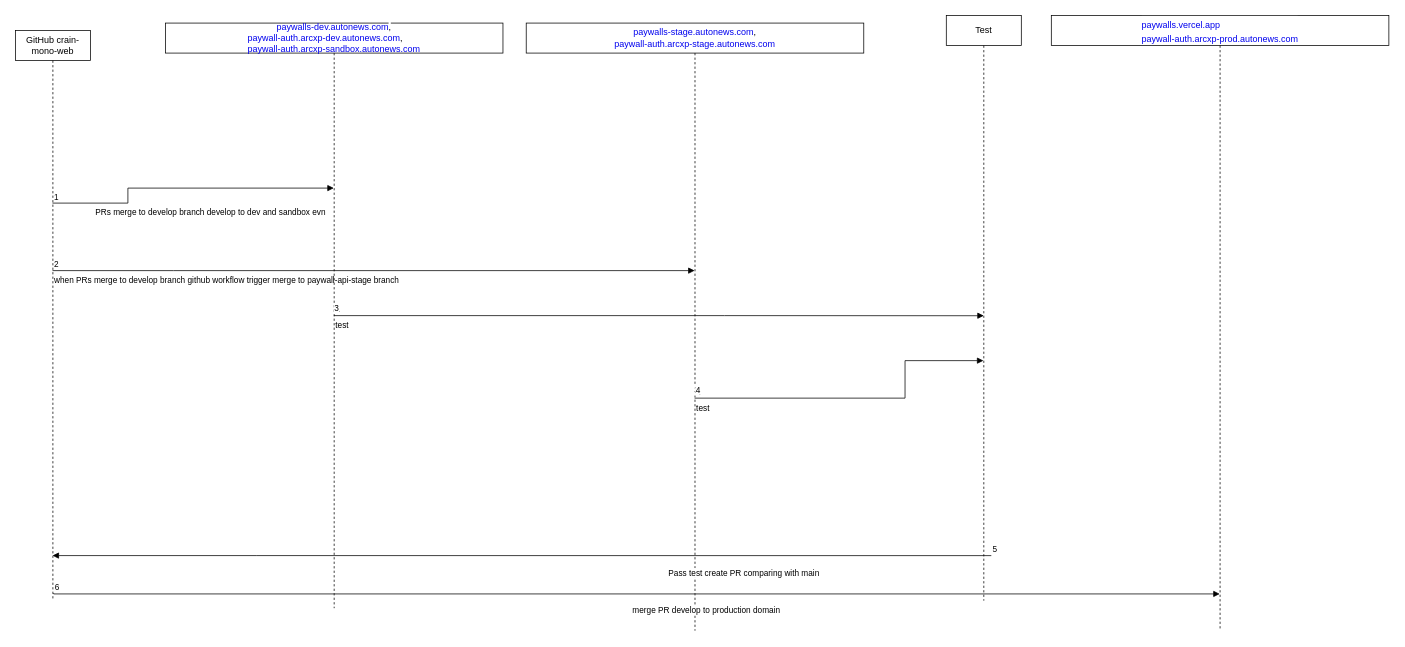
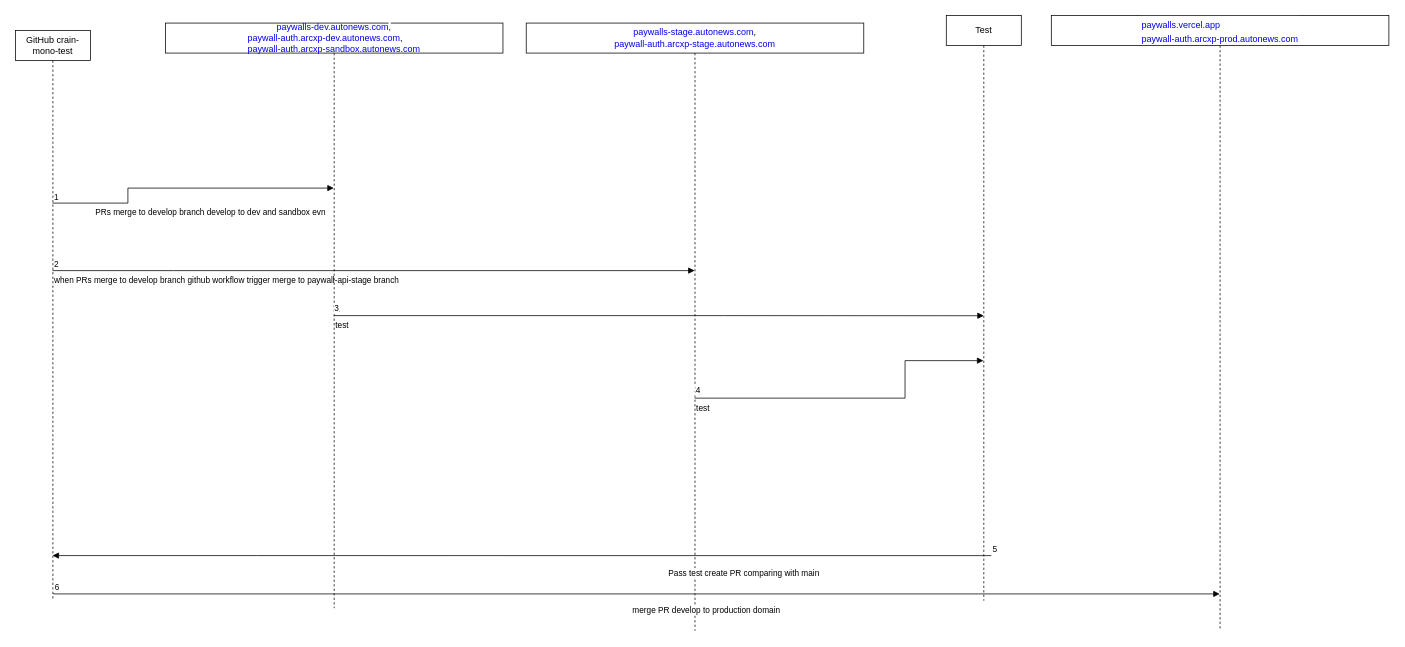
- <mxCell id="2" value="GitHub crain-mono-web" style="shape=umlLifeline;perimeter=lifelinePerimeter;whiteSpace=wrap;html=1;container=1;dropTarget=0;collapsible=0;recursiveResize=0;outlineConnect=0;portConstraint=eastwest;newEdgeStyle={&quot;curved&quot;:0,&quot;rounded&quot;:0};" vertex="1" parent="1"><mxGeometry x="20" y="40" width="100" height="760" as="geometry" /></mxCell>
+ <mxCell id="2" value="GitHub crain-mono-test" style="shape=umlLifeline;perimeter=lifelinePerimeter;whiteSpace=wrap;html=1;container=1;dropTarget=0;collapsible=0;recursiveResize=0;outlineConnect=0;portConstraint=eastwest;newEdgeStyle={&quot;curved&quot;:0,&quot;rounded&quot;:0};" vertex="1" parent="1"><mxGeometry x="20" y="40" width="100" height="760" as="geometry" /></mxCell>
